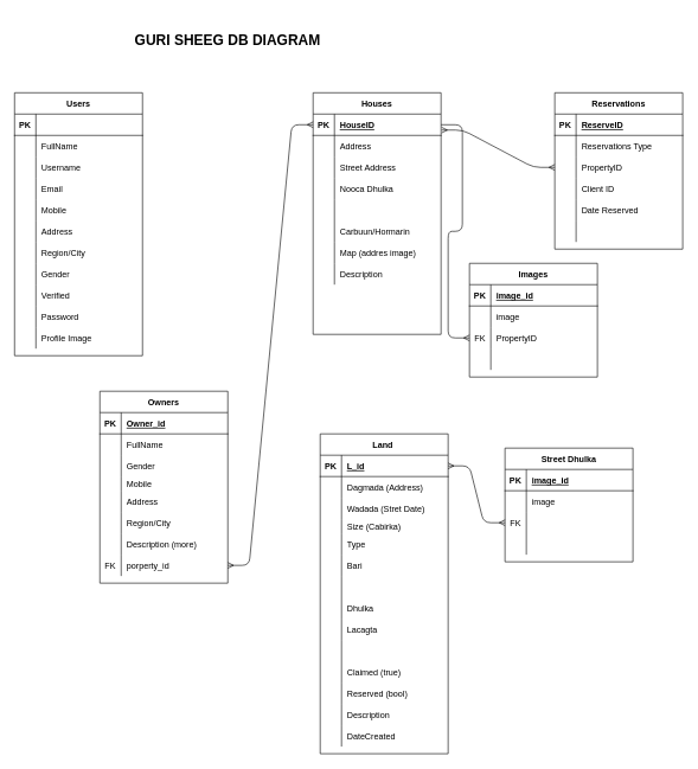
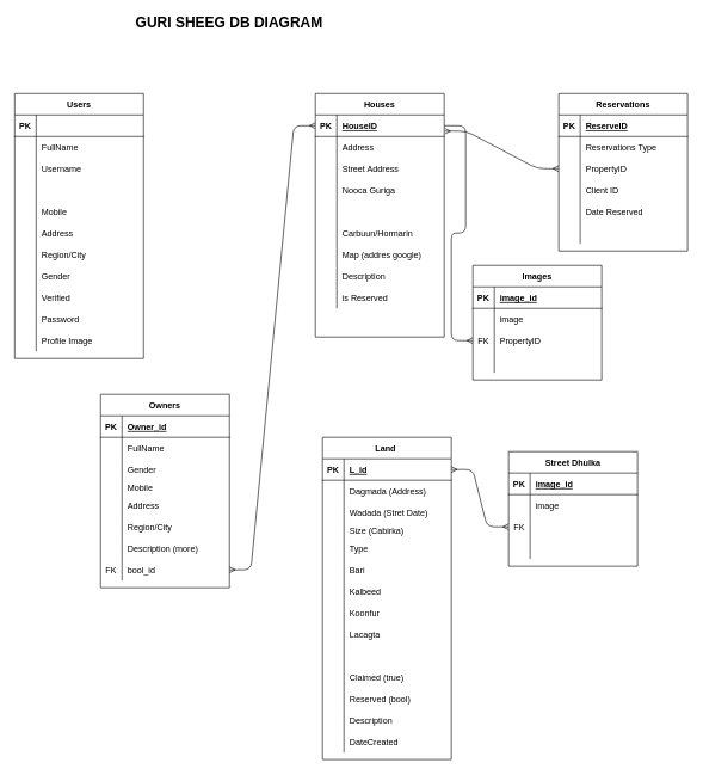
- <mxCell id="2" value="&lt;b&gt;&lt;font style=&quot;font-size: 20px&quot;&gt;GURI SHEEG DB DIAGRAM&lt;/font&gt;&lt;/b&gt;" style="text;html=1;strokeColor=none;fillColor=none;align=center;verticalAlign=middle;whiteSpace=wrap;rounded=0;" parent="1" vertex="1"><mxGeometry x="180" y="45" width="280" height="20" as="geometry" /></mxCell>
+ <mxCell id="2" value="&lt;b&gt;&lt;font style=&quot;font-size: 20px&quot;&gt;GURI SHEEG DB DIAGRAM&lt;/font&gt;&lt;/b&gt;" style="text;html=1;strokeColor=none;fillColor=none;align=center;verticalAlign=middle;whiteSpace=wrap;rounded=0;" parent="1" vertex="1"><mxGeometry x="180" y="20" width="280" height="20" as="geometry" /></mxCell>
- <mxCell id="14" value="Email" style="shape=partialRectangle;connectable=0;fillColor=none;top=0;left=0;bottom=0;right=0;align=left;spacingLeft=6;overflow=hidden;" parent="12" vertex="1"><mxGeometry x="30" width="150" height="30" as="geometry" /></mxCell>
- <mxCell id="48" value="Nooca Dhulka" style="shape=partialRectangle;connectable=0;fillColor=none;top=0;left=0;bottom=0;right=0;align=left;spacingLeft=6;overflow=hidden;" parent="46" vertex="1"><mxGeometry x="30" width="150" height="30" as="geometry" /></mxCell>
+ <mxCell id="48" value="Nooca Guriga" style="shape=partialRectangle;connectable=0;fillColor=none;top=0;left=0;bottom=0;right=0;align=left;spacingLeft=6;overflow=hidden;" parent="46" vertex="1"><mxGeometry x="30" width="150" height="30" as="geometry" /></mxCell>
- <mxCell id="56" value="Map (addres image)" style="shape=partialRectangle;connectable=0;fillColor=none;top=0;left=0;bottom=0;right=0;align=left;spacingLeft=6;overflow=hidden;" parent="54" vertex="1"><mxGeometry x="30" width="150" height="30" as="geometry" /></mxCell>
+ <mxCell id="56" value="Map (addres google)" style="shape=partialRectangle;connectable=0;fillColor=none;top=0;left=0;bottom=0;right=0;align=left;spacingLeft=6;overflow=hidden;" parent="54" vertex="1"><mxGeometry x="30" width="150" height="30" as="geometry" /></mxCell>
+ <mxCell id="62" value="is Reserved" style="shape=partialRectangle;connectable=0;fillColor=none;top=0;left=0;bottom=0;right=0;align=left;spacingLeft=6;overflow=hidden;" parent="60" vertex="1"><mxGeometry x="30" width="150" height="30" as="geometry" /></mxCell>
- <mxCell id="123" value="porperty_id" style="shape=partialRectangle;connectable=0;fillColor=none;top=0;left=0;bottom=0;right=0;align=left;spacingLeft=6;overflow=hidden;" parent="121" vertex="1"><mxGeometry x="30" width="150" height="30" as="geometry" /></mxCell>
+ <mxCell id="123" value="bool_id" style="shape=partialRectangle;connectable=0;fillColor=none;top=0;left=0;bottom=0;right=0;align=left;spacingLeft=6;overflow=hidden;" parent="121" vertex="1"><mxGeometry x="30" width="150" height="30" as="geometry" /></mxCell>
+ <mxCell id="146" value="Kalbeed" style="shape=partialRectangle;connectable=0;fillColor=none;top=0;left=0;bottom=0;right=0;align=left;spacingLeft=6;overflow=hidden;" vertex="1" parent="144"><mxGeometry x="30" width="150" height="30" as="geometry" /></mxCell>
- <mxCell id="149" value="Dhulka" style="shape=partialRectangle;connectable=0;fillColor=none;top=0;left=0;bottom=0;right=0;align=left;spacingLeft=6;overflow=hidden;" vertex="1" parent="147"><mxGeometry x="30" width="150" height="30" as="geometry" /></mxCell>
+ <mxCell id="149" value="Koonfur" style="shape=partialRectangle;connectable=0;fillColor=none;top=0;left=0;bottom=0;right=0;align=left;spacingLeft=6;overflow=hidden;" vertex="1" parent="147"><mxGeometry x="30" width="150" height="30" as="geometry" /></mxCell>
